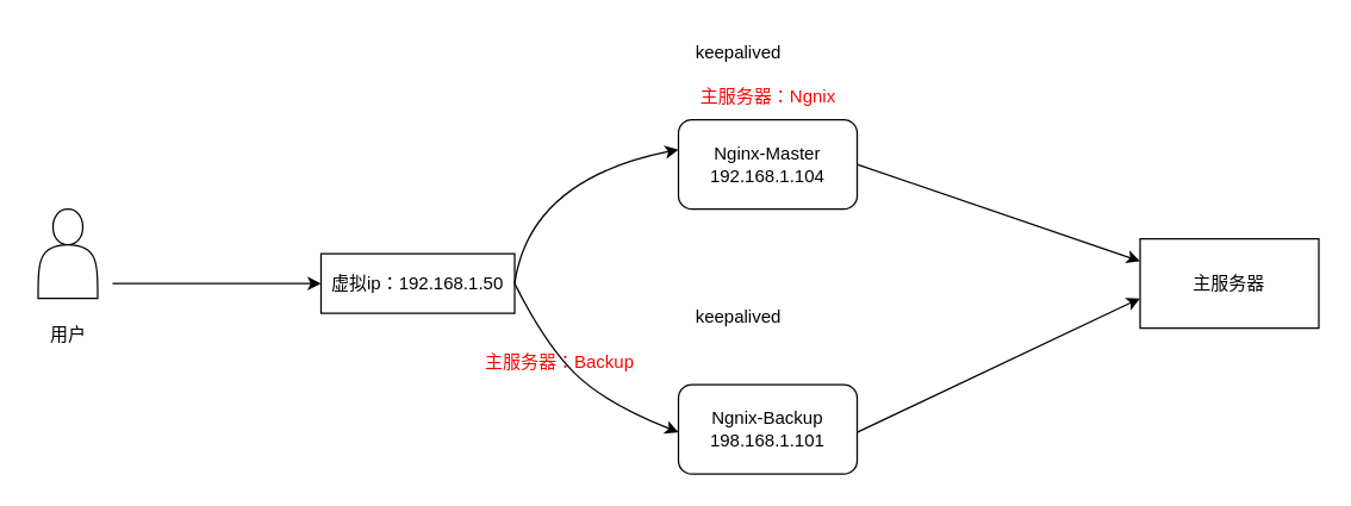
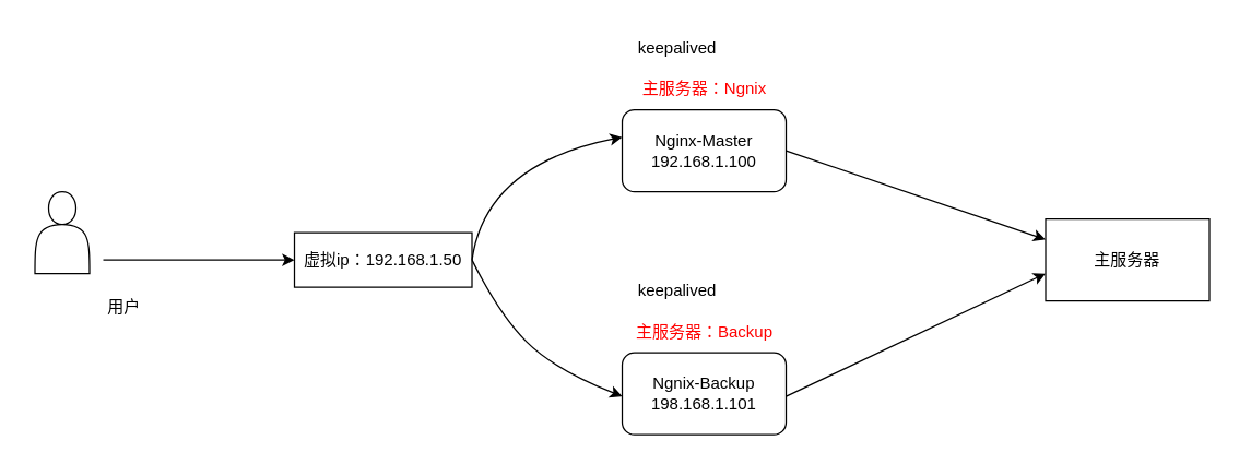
- <mxCell id="4" value="Nginx-Master&lt;div&gt;192.168.1.104&lt;/div&gt;" style="rounded=1;whiteSpace=wrap;html=1;movable=0;resizable=0;rotatable=0;deletable=0;editable=0;locked=1;connectable=0;" vertex="1" parent="1"><mxGeometry x="455" y="80" width="120" height="60" as="geometry" /></mxCell>
+ <mxCell id="4" value="Nginx-Master&lt;div&gt;192.168.1.100&lt;/div&gt;" style="rounded=1;whiteSpace=wrap;html=1;movable=0;resizable=0;rotatable=0;deletable=0;editable=0;locked=1;connectable=0;" vertex="1" parent="1"><mxGeometry x="455" y="80" width="120" height="60" as="geometry" /></mxCell>
- <mxCell id="3" value="用户" style="text;html=1;align=center;verticalAlign=middle;resizable=0;points=[];autosize=1;strokeColor=none;fillColor=none;" vertex="1" parent="1"><mxGeometry x="20" y="210" width="50" height="30" as="geometry" /></mxCell>
+ <mxCell id="3" value="用户" style="text;html=1;align=center;verticalAlign=middle;resizable=0;points=[];autosize=1;strokeColor=none;fillColor=none;" vertex="1" parent="1"><mxGeometry x="65" y="210" width="50" height="30" as="geometry" /></mxCell>
- <mxCell id="9" value="主服务器：Backup" style="text;html=1;align=center;verticalAlign=middle;resizable=0;points=[];autosize=1;strokeColor=none;fillColor=none;fontColor=#FF0000;movable=0;rotatable=0;deletable=0;editable=0;locked=1;connectable=0;" vertex="1" parent="1"><mxGeometry x="315" y="228" width="120" height="30" as="geometry" /></mxCell>
+ <mxCell id="9" value="主服务器：Backup" style="text;html=1;align=center;verticalAlign=middle;resizable=0;points=[];autosize=1;strokeColor=none;fillColor=none;fontColor=#FF0000;movable=0;rotatable=0;deletable=0;editable=0;locked=1;connectable=0;" vertex="1" parent="1"><mxGeometry x="455" y="228" width="120" height="30" as="geometry" /></mxCell>
